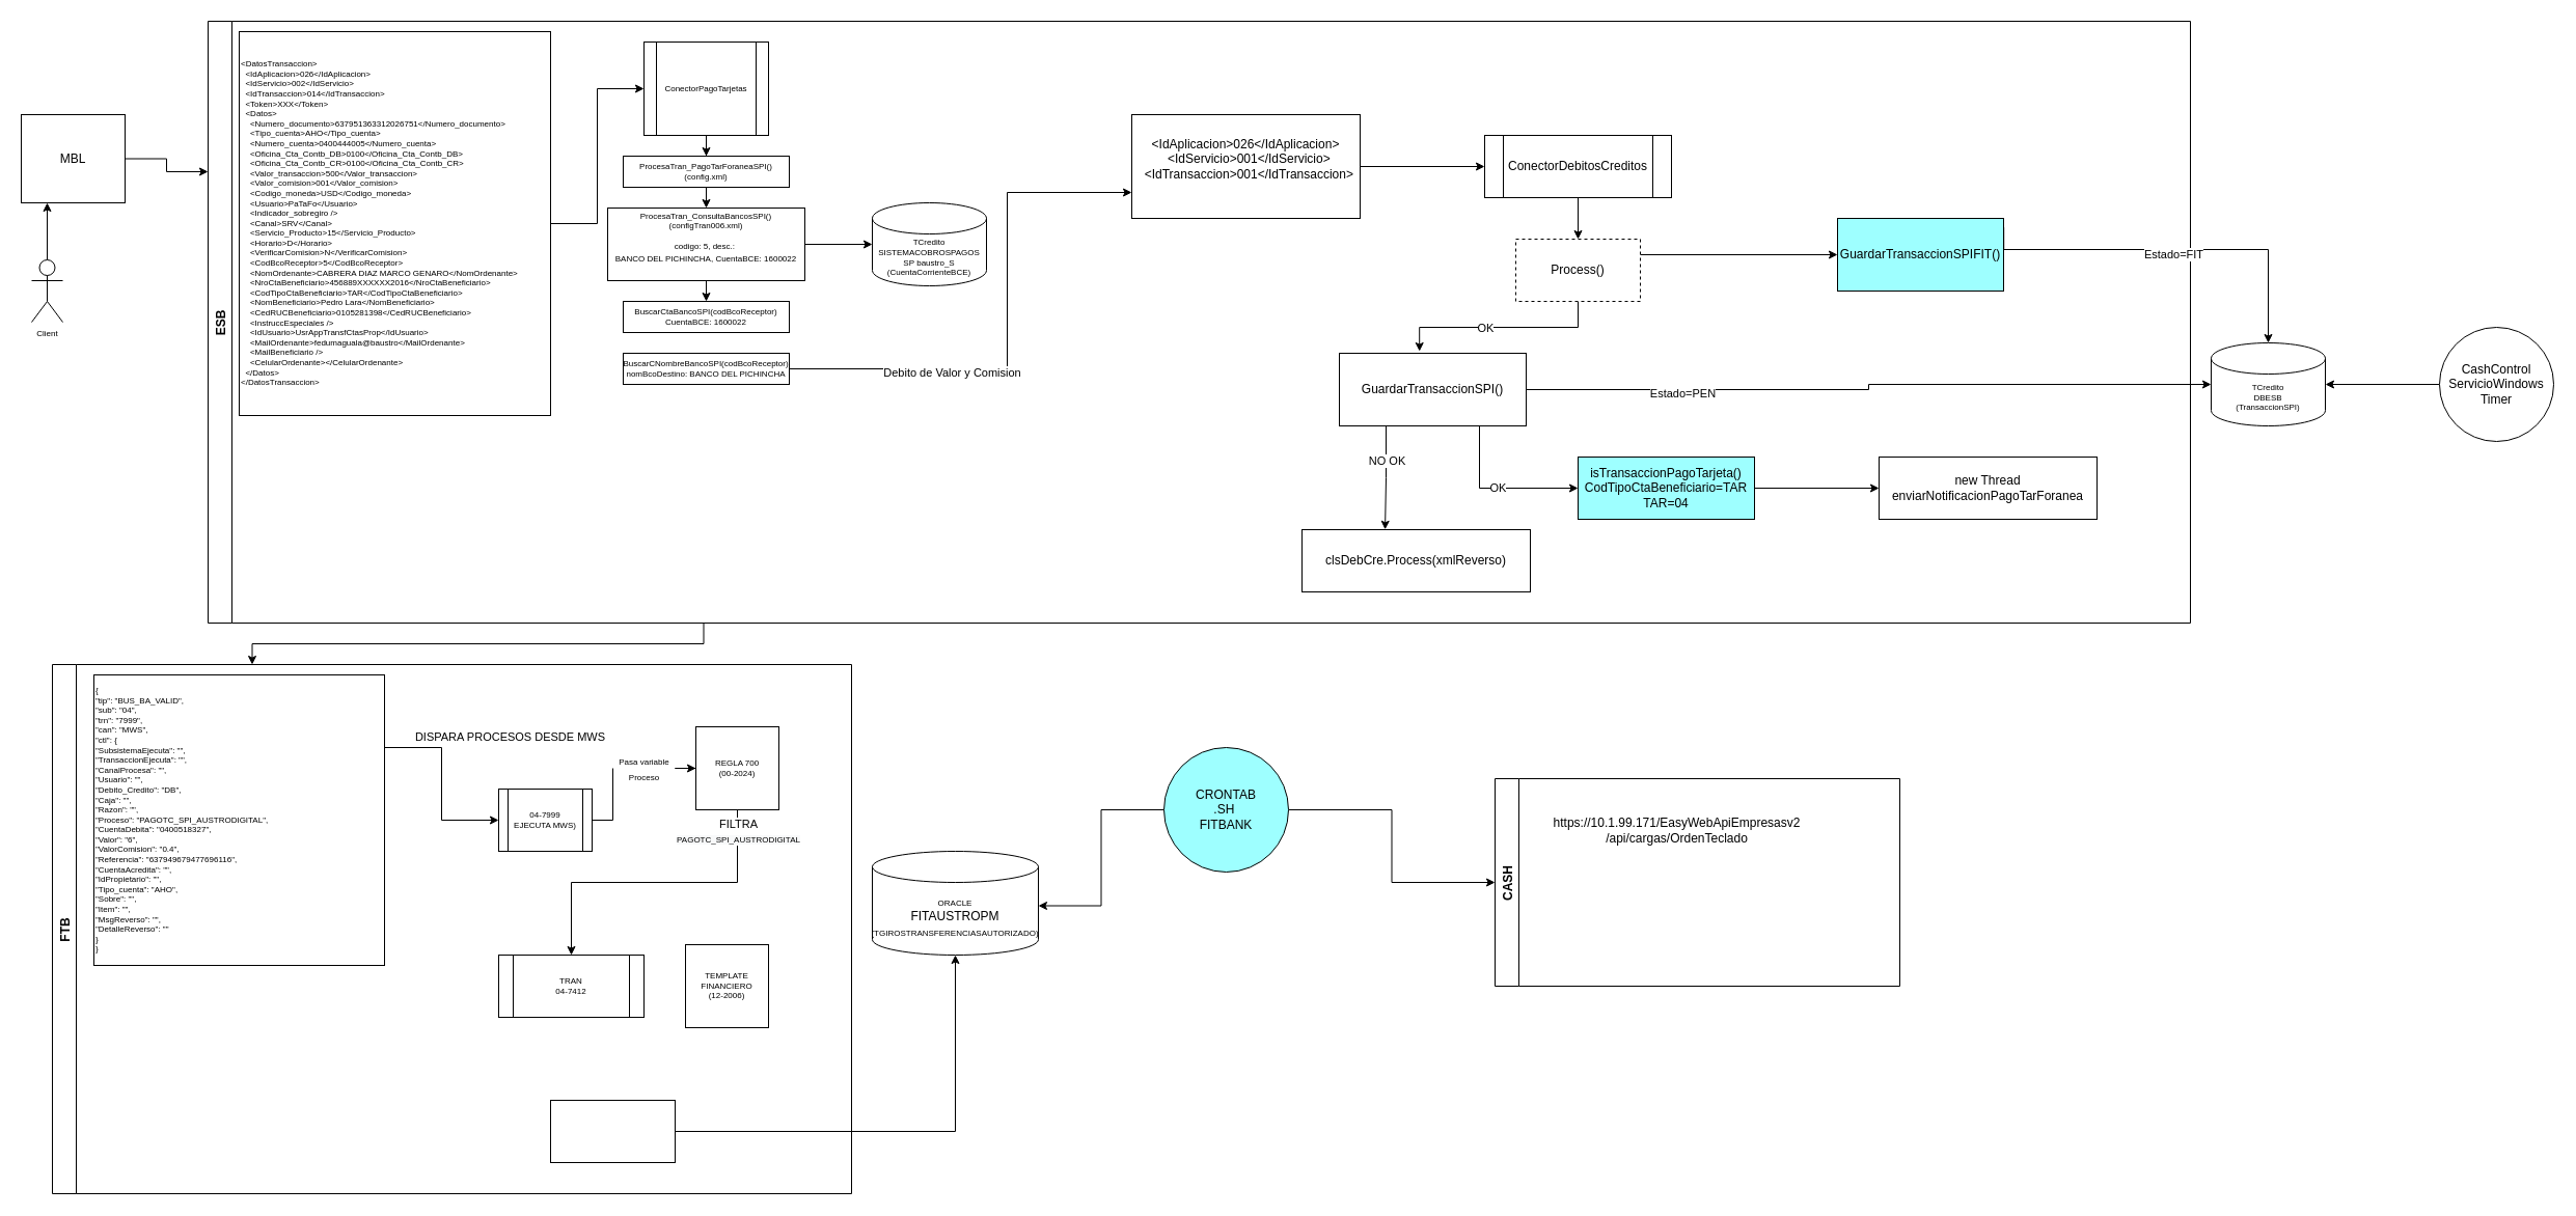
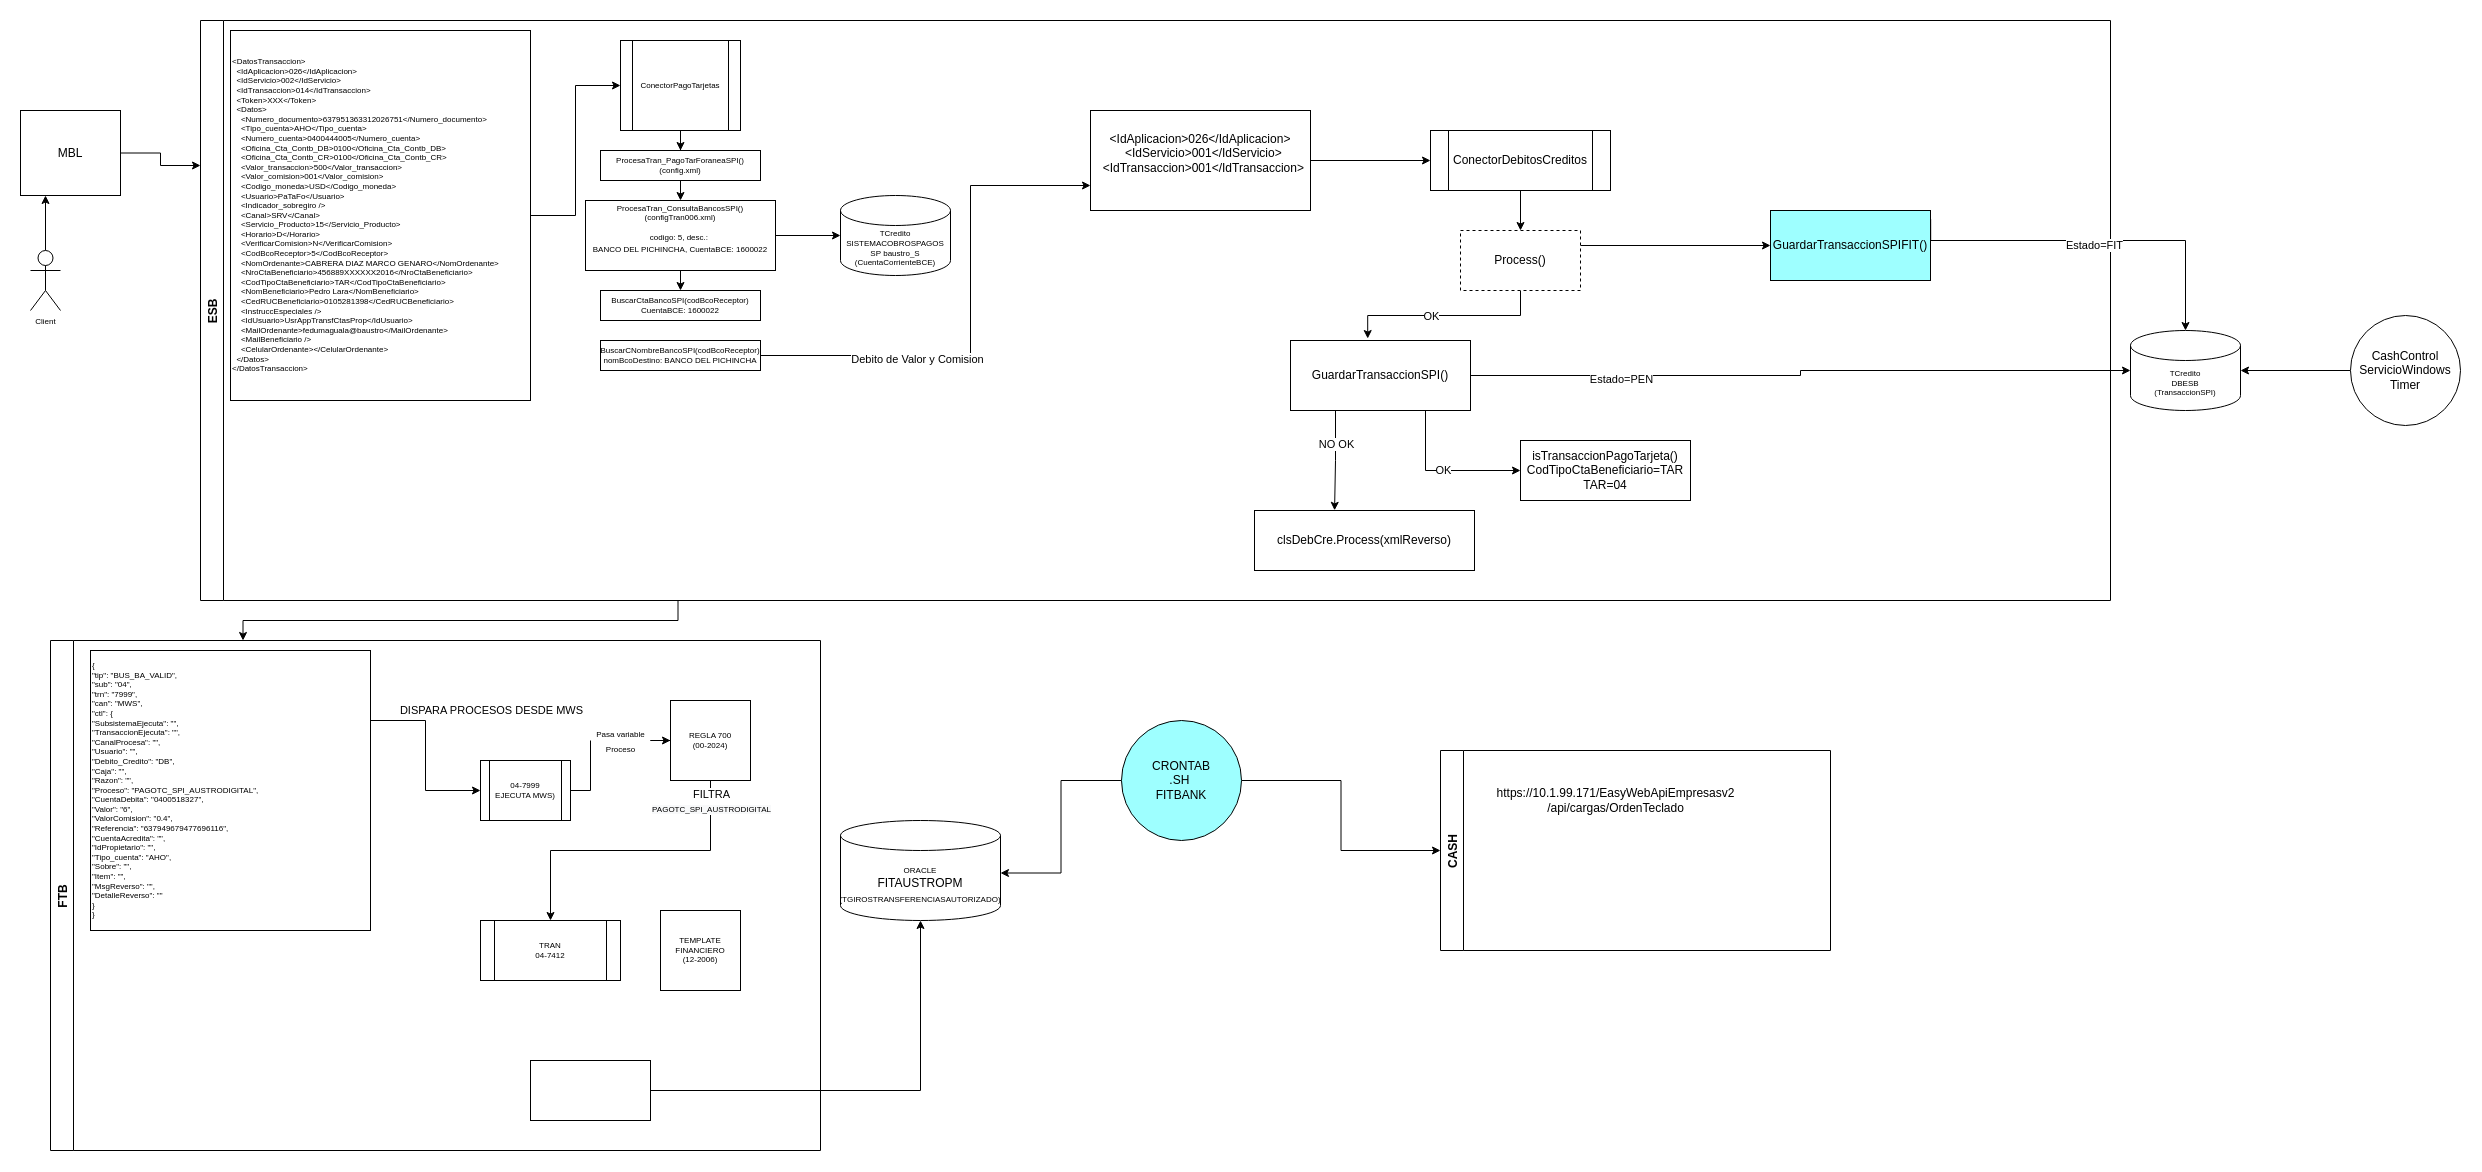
- <mxCell id="33" value="isTransaccionPagoTarjeta()&lt;br&gt;CodTipoCtaBeneficiario=TAR&lt;br&gt;TAR=04" style="rounded=0;whiteSpace=wrap;html=1;fillColor=#9effff;" vertex="1" parent="5"><mxGeometry x="1320" y="420" width="170" height="60" as="geometry" /></mxCell>
+ <mxCell id="33" value="isTransaccionPagoTarjeta()&lt;br&gt;CodTipoCtaBeneficiario=TAR&lt;br&gt;TAR=04" style="rounded=0;whiteSpace=wrap;html=1;" vertex="1" parent="5"><mxGeometry x="1320" y="420" width="170" height="60" as="geometry" /></mxCell>
- <mxCell id="32" style="edgeStyle=orthogonalEdgeStyle;rounded=0;orthogonalLoop=1;jettySize=auto;html=1;exitX=1;exitY=0.5;exitDx=0;exitDy=0;entryX=0;entryY=0.5;entryDx=0;entryDy=0;" edge="1" parent="5" source="33" target="34"><mxGeometry relative="1" as="geometry" /></mxCell>
- <mxCell id="34" value="new Thread&lt;br&gt;enviarNotificacionPagoTarForanea" style="rounded=0;whiteSpace=wrap;html=1;" vertex="1" parent="5"><mxGeometry x="1610" y="420" width="210" height="60" as="geometry" /></mxCell>
